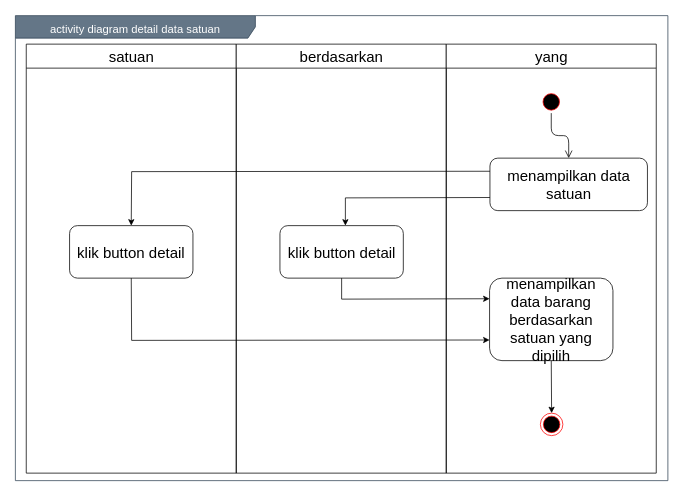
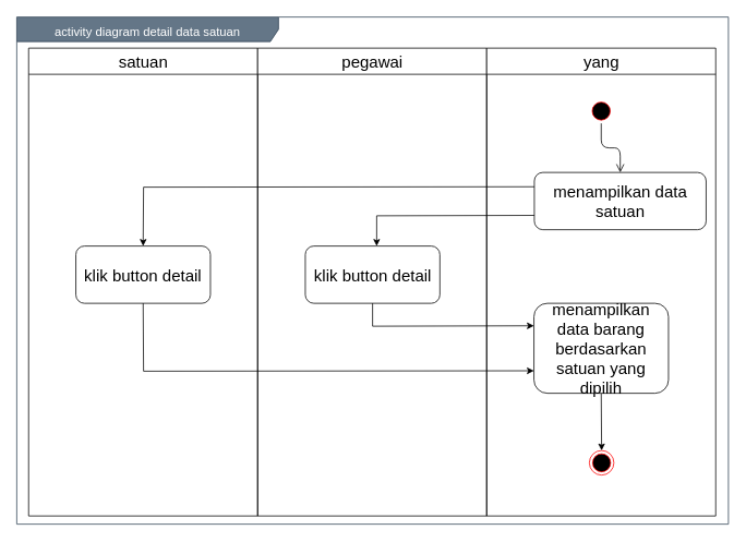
- <mxCell id="5" value="berdasarkan" style="swimlane;whiteSpace=wrap;fontSize=20;fontStyle=0;startSize=32;" vertex="1" parent="1"><mxGeometry x="314.5" y="58" width="280" height="572" as="geometry" /></mxCell>
+ <mxCell id="5" value="pegawai" style="swimlane;whiteSpace=wrap;fontSize=20;fontStyle=0;startSize=32;" vertex="1" parent="1"><mxGeometry x="314.5" y="58" width="280" height="572" as="geometry" /></mxCell>
